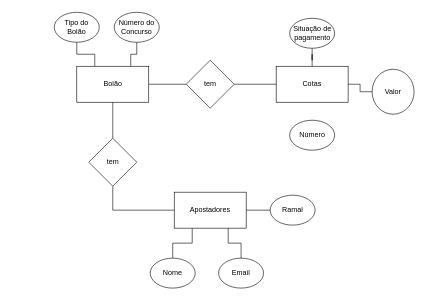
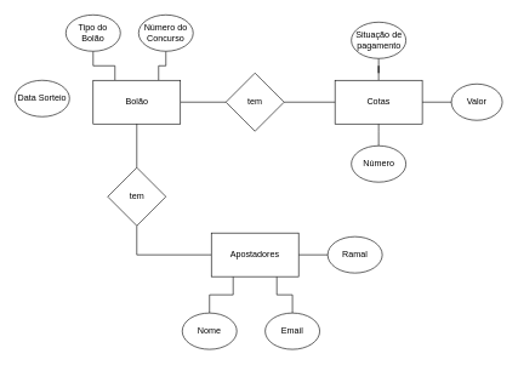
+ <mxCell id="27" value="Data Sorteio" style="ellipse;whiteSpace=wrap;html=1;rounded=0;" vertex="1" parent="1"><mxGeometry x="20" y="110" width="75" height="50" as="geometry" /></mxCell>
- <mxCell id="24" value="Valor" style="ellipse;whiteSpace=wrap;html=1;rounded=0;" vertex="1" parent="1"><mxGeometry x="620" y="115" width="70" height="75" as="geometry" /></mxCell>
+ <mxCell id="24" value="Valor" style="ellipse;whiteSpace=wrap;html=1;rounded=0;" vertex="1" parent="1"><mxGeometry x="620" y="115" width="70" height="50" as="geometry" /></mxCell>
+ <mxCell id="14" value="" style="edgeStyle=orthogonalEdgeStyle;rounded=0;orthogonalLoop=1;jettySize=auto;html=1;endArrow=none;endFill=0;" edge="1" parent="1" source="15" target="25"><mxGeometry relative="1" as="geometry"><Array as="points"><mxPoint x="520" y="180" /><mxPoint x="520" y="180" /></Array></mxGeometry></mxCell>
